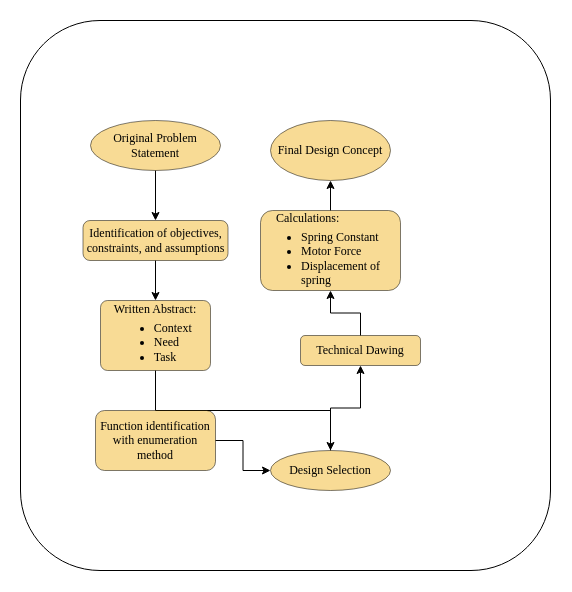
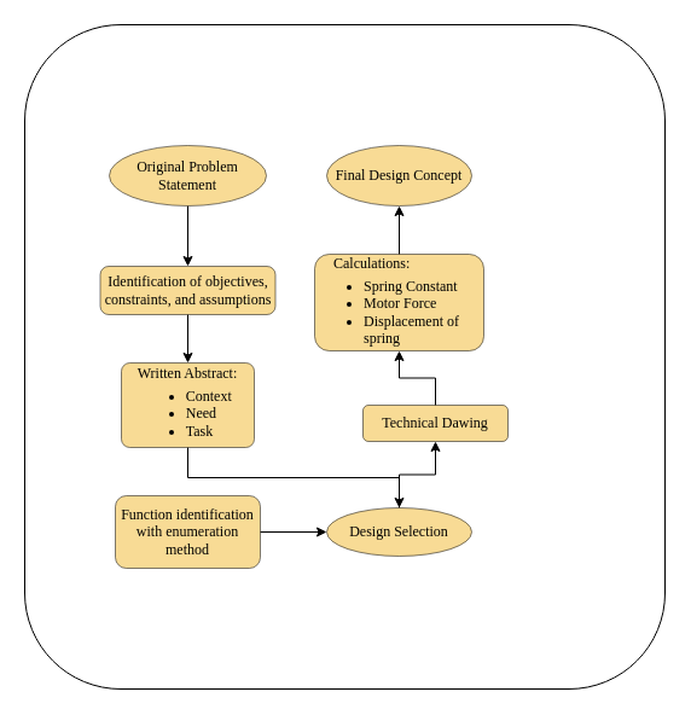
- <mxCell id="17" value="Final Design Concept" style="ellipse;whiteSpace=wrap;html=1;strokeWidth=1;fontFamily=Times New Roman;fillColor=#F1B82D;opacity=50;" vertex="1" parent="1"><mxGeometry x="270" y="120" width="120" height="60" as="geometry" /></mxCell>
+ <mxCell id="17" value="Final Design Concept" style="ellipse;whiteSpace=wrap;html=1;strokeWidth=1;fontFamily=Times New Roman;fillColor=#F1B82D;opacity=50;" vertex="1" parent="1"><mxGeometry x="270" y="120" width="120" height="50" as="geometry" /></mxCell>
- <mxCell id="12" value="Design Selection" style="ellipse;whiteSpace=wrap;html=1;strokeWidth=1;fontFamily=Times New Roman;fillColor=#F1B82D;opacity=50;" vertex="1" parent="1"><mxGeometry x="270" y="450" width="120" height="40" as="geometry" /></mxCell>
+ <mxCell id="12" value="Design Selection" style="ellipse;whiteSpace=wrap;html=1;strokeWidth=1;fontFamily=Times New Roman;fillColor=#F1B82D;opacity=50;" vertex="1" parent="1"><mxGeometry x="270" y="420" width="120" height="40" as="geometry" /></mxCell>
